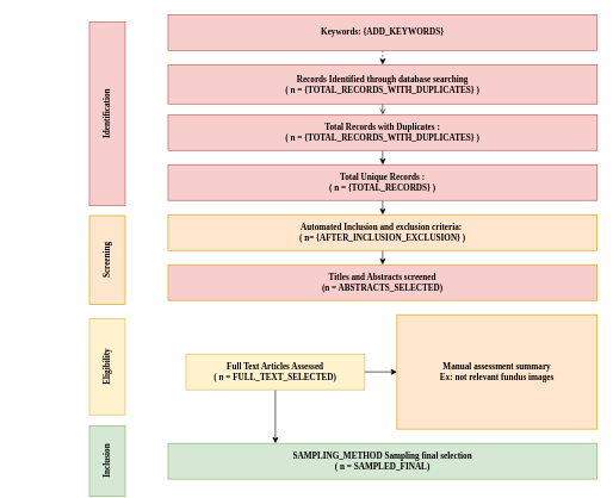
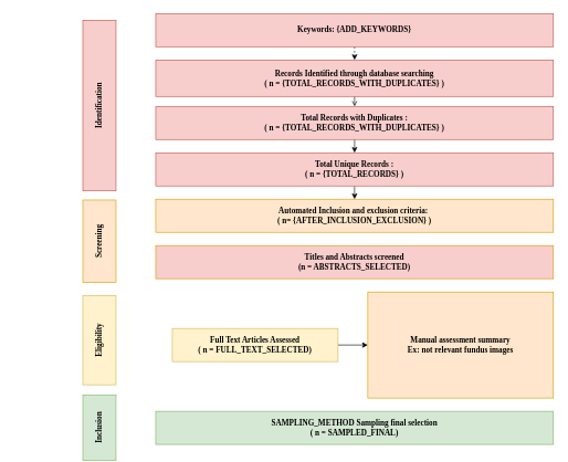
- <mxCell id="12" style="edgeStyle=orthogonalEdgeStyle;rounded=0;orthogonalLoop=1;jettySize=auto;html=1;exitX=0.5;exitY=1;exitDx=0;exitDy=0;entryX=0.5;entryY=0;entryDx=0;entryDy=0;fontFamily=Times New Roman;fontStyle=1" parent="1" source="13" target="14" edge="1"><mxGeometry relative="1" as="geometry" /></mxCell>
- <mxCell id="16" style="edgeStyle=orthogonalEdgeStyle;rounded=0;orthogonalLoop=1;jettySize=auto;html=1;entryX=0.25;entryY=0;entryDx=0;entryDy=0;fontFamily=Times New Roman;fontStyle=1" parent="1" source="17" target="20" edge="1"><mxGeometry relative="1" as="geometry" /></mxCell>
